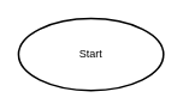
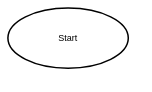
- <mxCell id="2" value="Start" style="strokeWidth=2;html=1;shape=mxgraph.flowchart.start_1;whiteSpace=wrap;" vertex="1" parent="1"><mxGeometry x="20" y="20" width="160" height="80" as="geometry" /></mxCell>
+ <mxCell id="2" value="Start" style="strokeWidth=2;html=1;shape=mxgraph.flowchart.start_1;whiteSpace=wrap;" vertex="1" parent="1"><mxGeometry x="10" y="10" width="160" height="80" as="geometry" /></mxCell>
